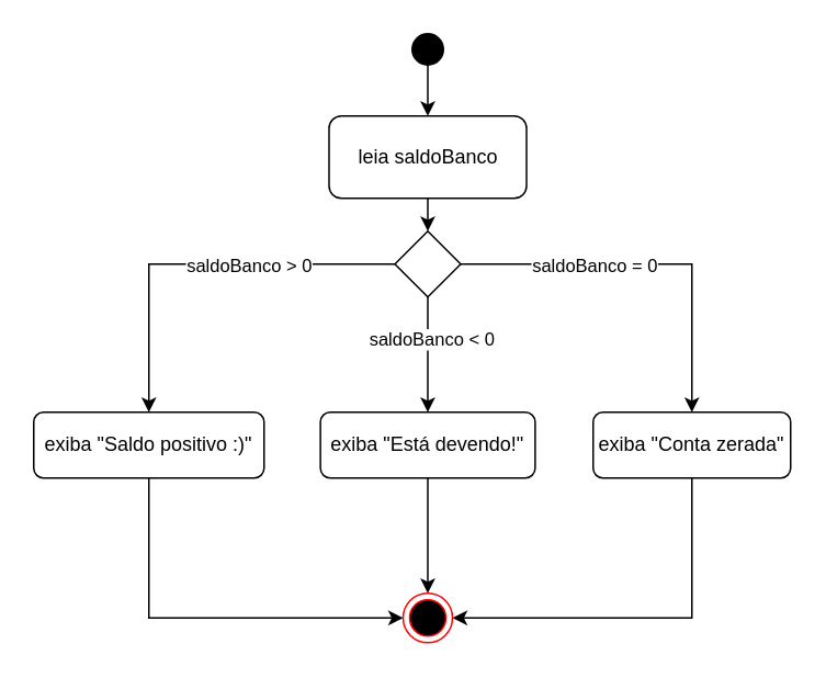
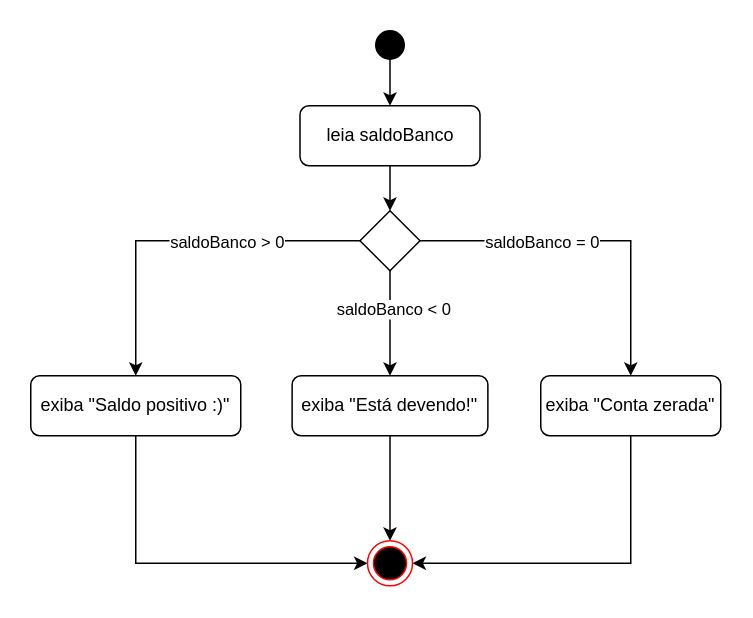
- <mxCell id="5" value="leia saldoBanco" style="rounded=1;whiteSpace=wrap;html=1;fillColor=none;" vertex="1" parent="1"><mxGeometry x="199.5" y="70" width="120" height="50" as="geometry" /></mxCell>
+ <mxCell id="5" value="leia saldoBanco" style="rounded=1;whiteSpace=wrap;html=1;fillColor=none;" vertex="1" parent="1"><mxGeometry x="199.5" y="70" width="120" height="40" as="geometry" /></mxCell>
